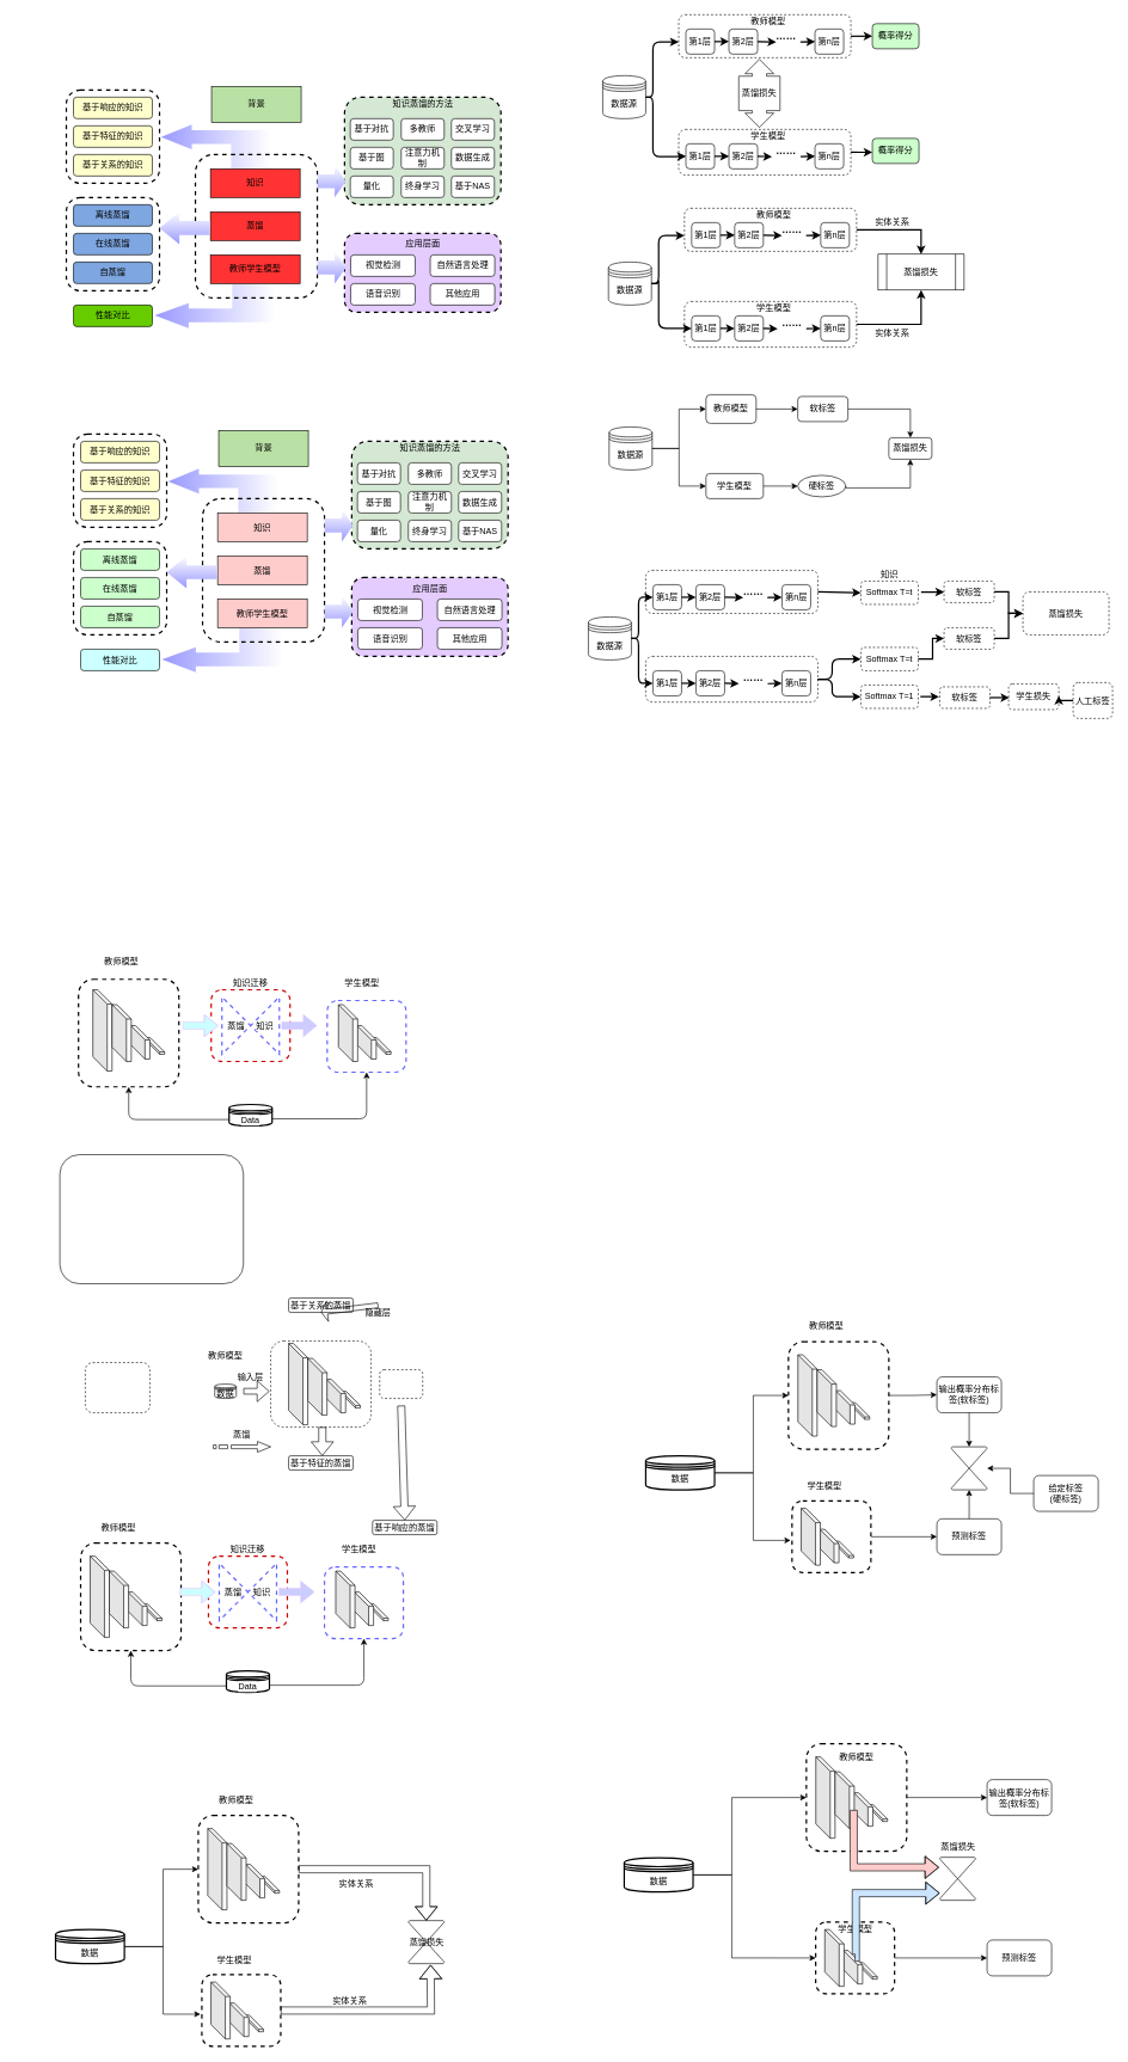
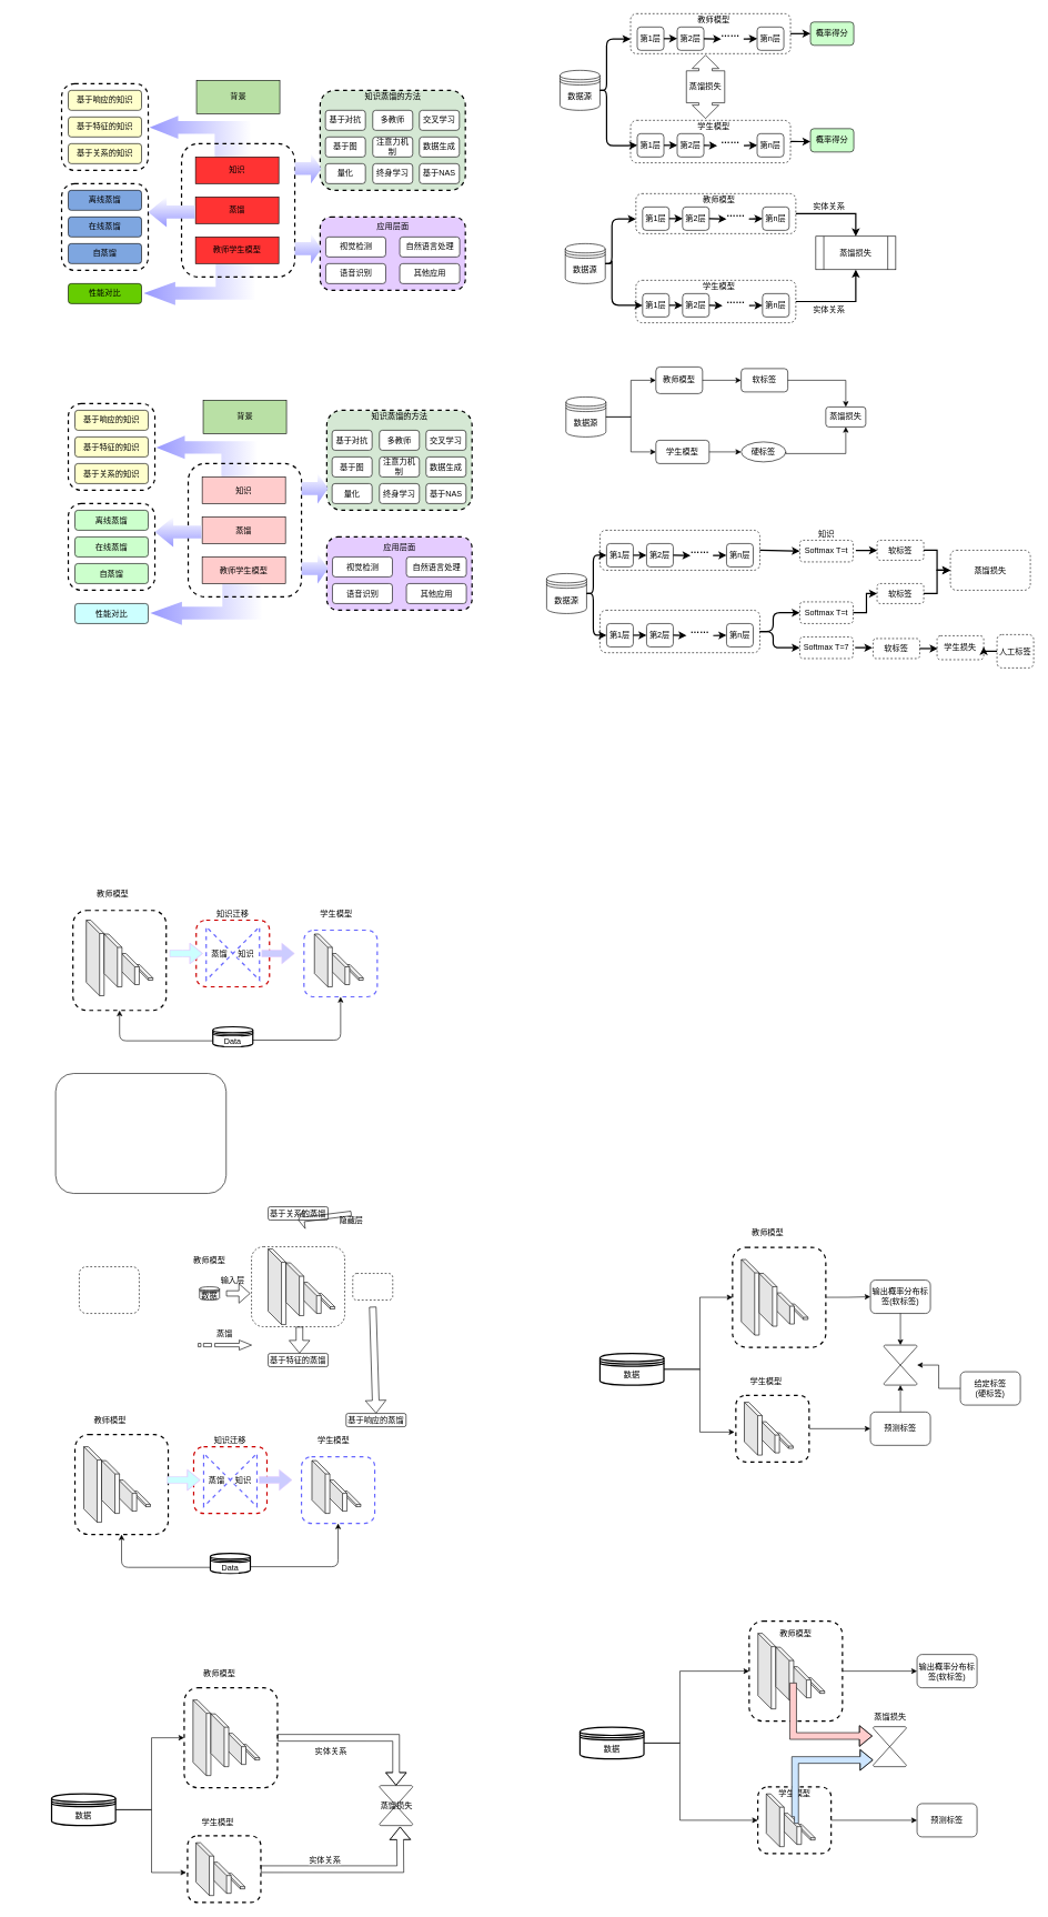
- <mxCell id="161" value="Softmax T=1" style="rounded=1;whiteSpace=wrap;html=1;dashed=1;gradientColor=#FF3333;fillColor=none;" parent="1" vertex="1"><mxGeometry x="1200" y="955" width="80" height="32.5" as="geometry" /></mxCell>
+ <mxCell id="161" value="Softmax T=7" style="rounded=1;whiteSpace=wrap;html=1;dashed=1;gradientColor=#FF3333;fillColor=none;" parent="1" vertex="1"><mxGeometry x="1200" y="955" width="80" height="32.5" as="geometry" /></mxCell>
